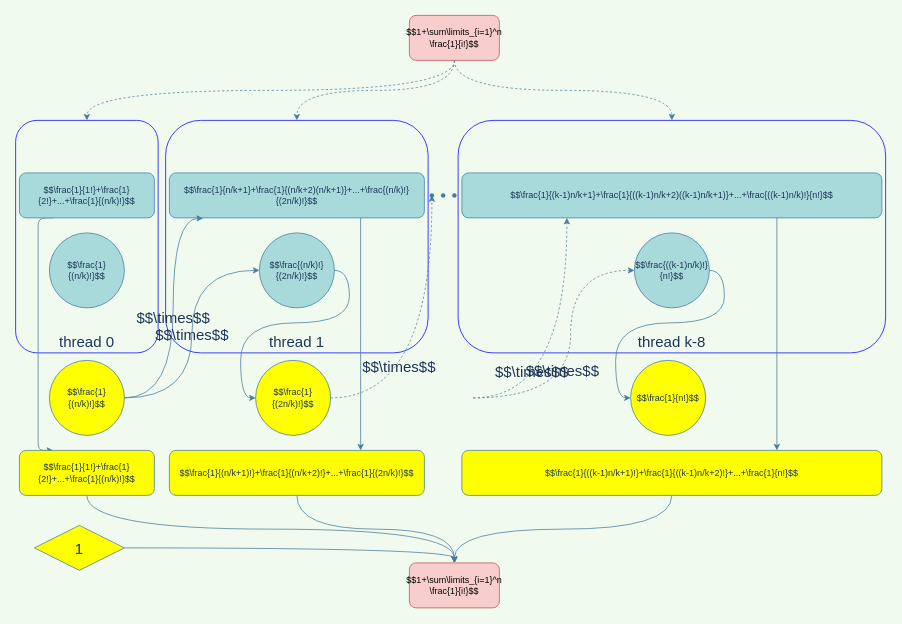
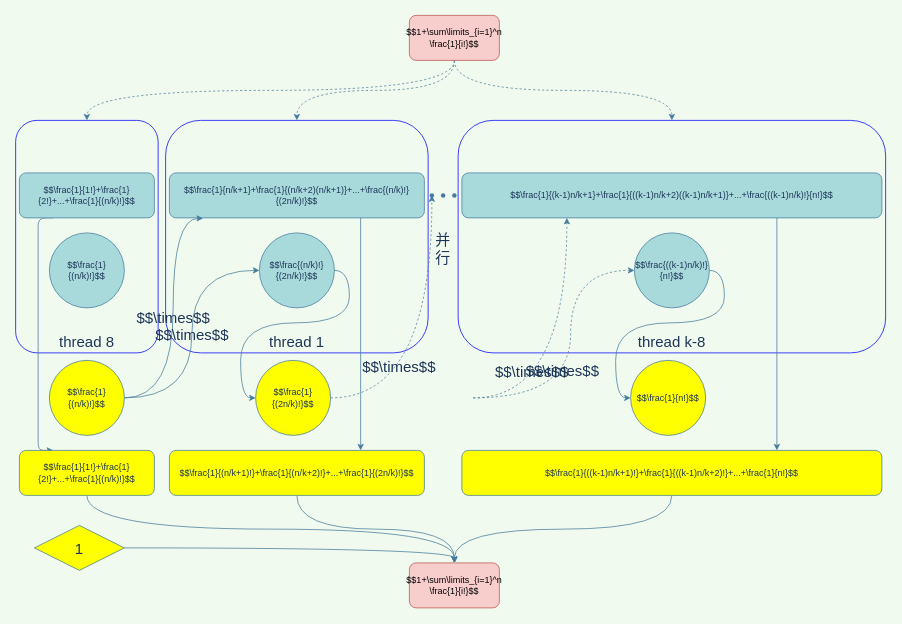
+ <mxCell id="43" value="并行" style="text;html=1;strokeColor=none;fillColor=none;align=center;verticalAlign=middle;whiteSpace=wrap;rounded=0;labelBackgroundColor=none;sketch=0;fontSize=20;fontColor=#1D3557;horizontal=1;" parent="1" vertex="1"><mxGeometry x="575" y="300" width="30" height="60" as="geometry" /></mxCell>
- <mxCell id="4" value="&lt;font style=&quot;font-size: 20px&quot;&gt;thread 0&lt;/font&gt;" style="rounded=1;whiteSpace=wrap;html=1;fillColor=none;verticalAlign=bottom;strokeColor=#0000FF;fontColor=#1D3557;" parent="1" vertex="1"><mxGeometry y="160" width="190" height="310" as="geometry" x="20" /></mxCell>
+ <mxCell id="4" value="&lt;font style=&quot;font-size: 20px&quot;&gt;thread 8&lt;/font&gt;" style="rounded=1;whiteSpace=wrap;html=1;fillColor=none;verticalAlign=bottom;strokeColor=#0000FF;fontColor=#1D3557;" parent="1" vertex="1"><mxGeometry y="160" width="190" height="310" as="geometry" x="20" /></mxCell>
